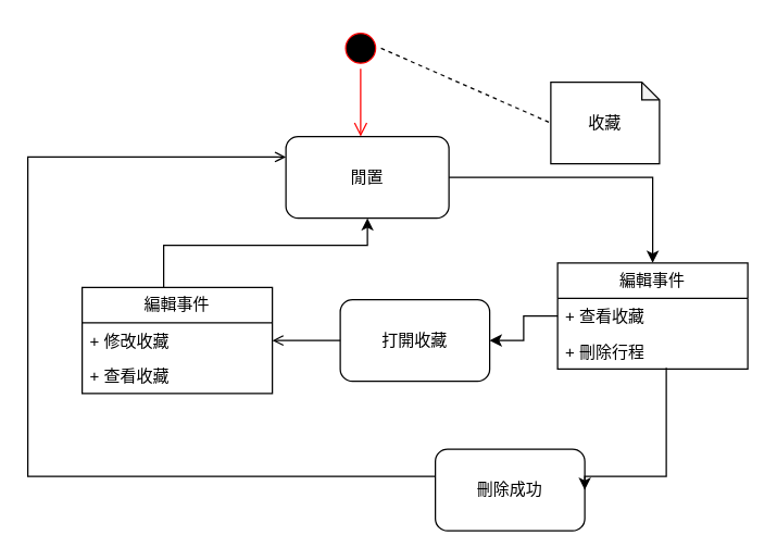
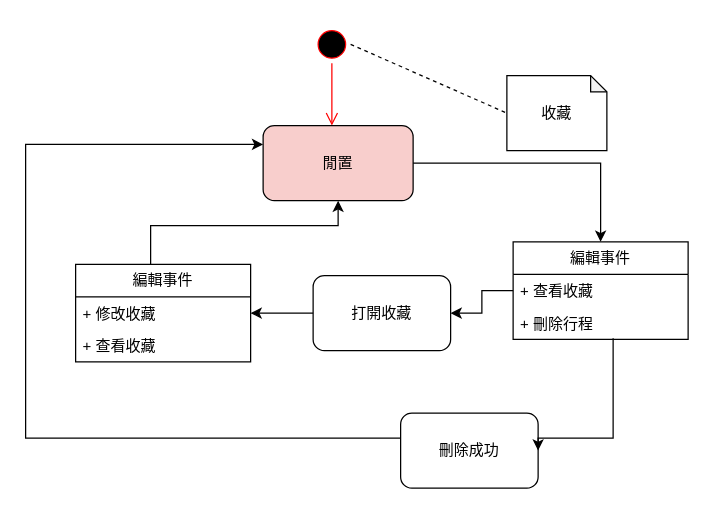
- <mxCell id="11" style="edgeStyle=orthogonalEdgeStyle;rounded=0;orthogonalLoop=1;jettySize=auto;html=1;entryX=0;entryY=0.25;entryDx=0;entryDy=0;endArrow=open;" edge="1" parent="1" source="12" target="4"><mxGeometry relative="1" as="geometry"><Array as="points"><mxPoint x="20" y="350" /><mxPoint x="20" y="115" /></Array></mxGeometry></mxCell>
+ <mxCell id="11" style="edgeStyle=orthogonalEdgeStyle;rounded=0;orthogonalLoop=1;jettySize=auto;html=1;entryX=0;entryY=0.25;entryDx=0;entryDy=0;" edge="1" parent="1" source="12" target="4"><mxGeometry relative="1" as="geometry"><Array as="points"><mxPoint x="20" y="350" /><mxPoint x="20" y="115" /></Array></mxGeometry></mxCell>
- <mxCell id="4" value="閒置" style="rounded=1;whiteSpace=wrap;html=1;" vertex="1" parent="1"><mxGeometry x="210" y="100" width="120" height="60" as="geometry" /></mxCell>
+ <mxCell id="4" value="閒置" style="rounded=1;whiteSpace=wrap;html=1;fillColor=#f8cecc;" vertex="1" parent="1"><mxGeometry x="210" y="100" width="120" height="60" as="geometry" /></mxCell>
- <mxCell id="17" value="" style="endArrow=open;html=1;rounded=0;exitX=0;exitY=0.5;exitDx=0;exitDy=0;entryX=1;entryY=0.5;entryDx=0;entryDy=0;" edge="1" parent="1" source="10" target="15"><mxGeometry width="50" height="50" relative="1" as="geometry"><mxPoint x="390" y="340" as="sourcePoint" /><mxPoint x="440" y="290" as="targetPoint" /></mxGeometry></mxCell>
+ <mxCell id="17" value="" style="endArrow=classic;html=1;rounded=0;exitX=0;exitY=0.5;exitDx=0;exitDy=0;entryX=1;entryY=0.5;entryDx=0;entryDy=0;" edge="1" parent="1" source="10" target="15"><mxGeometry width="50" height="50" relative="1" as="geometry"><mxPoint x="390" y="340" as="sourcePoint" /><mxPoint x="440" y="290" as="targetPoint" /></mxGeometry></mxCell>
